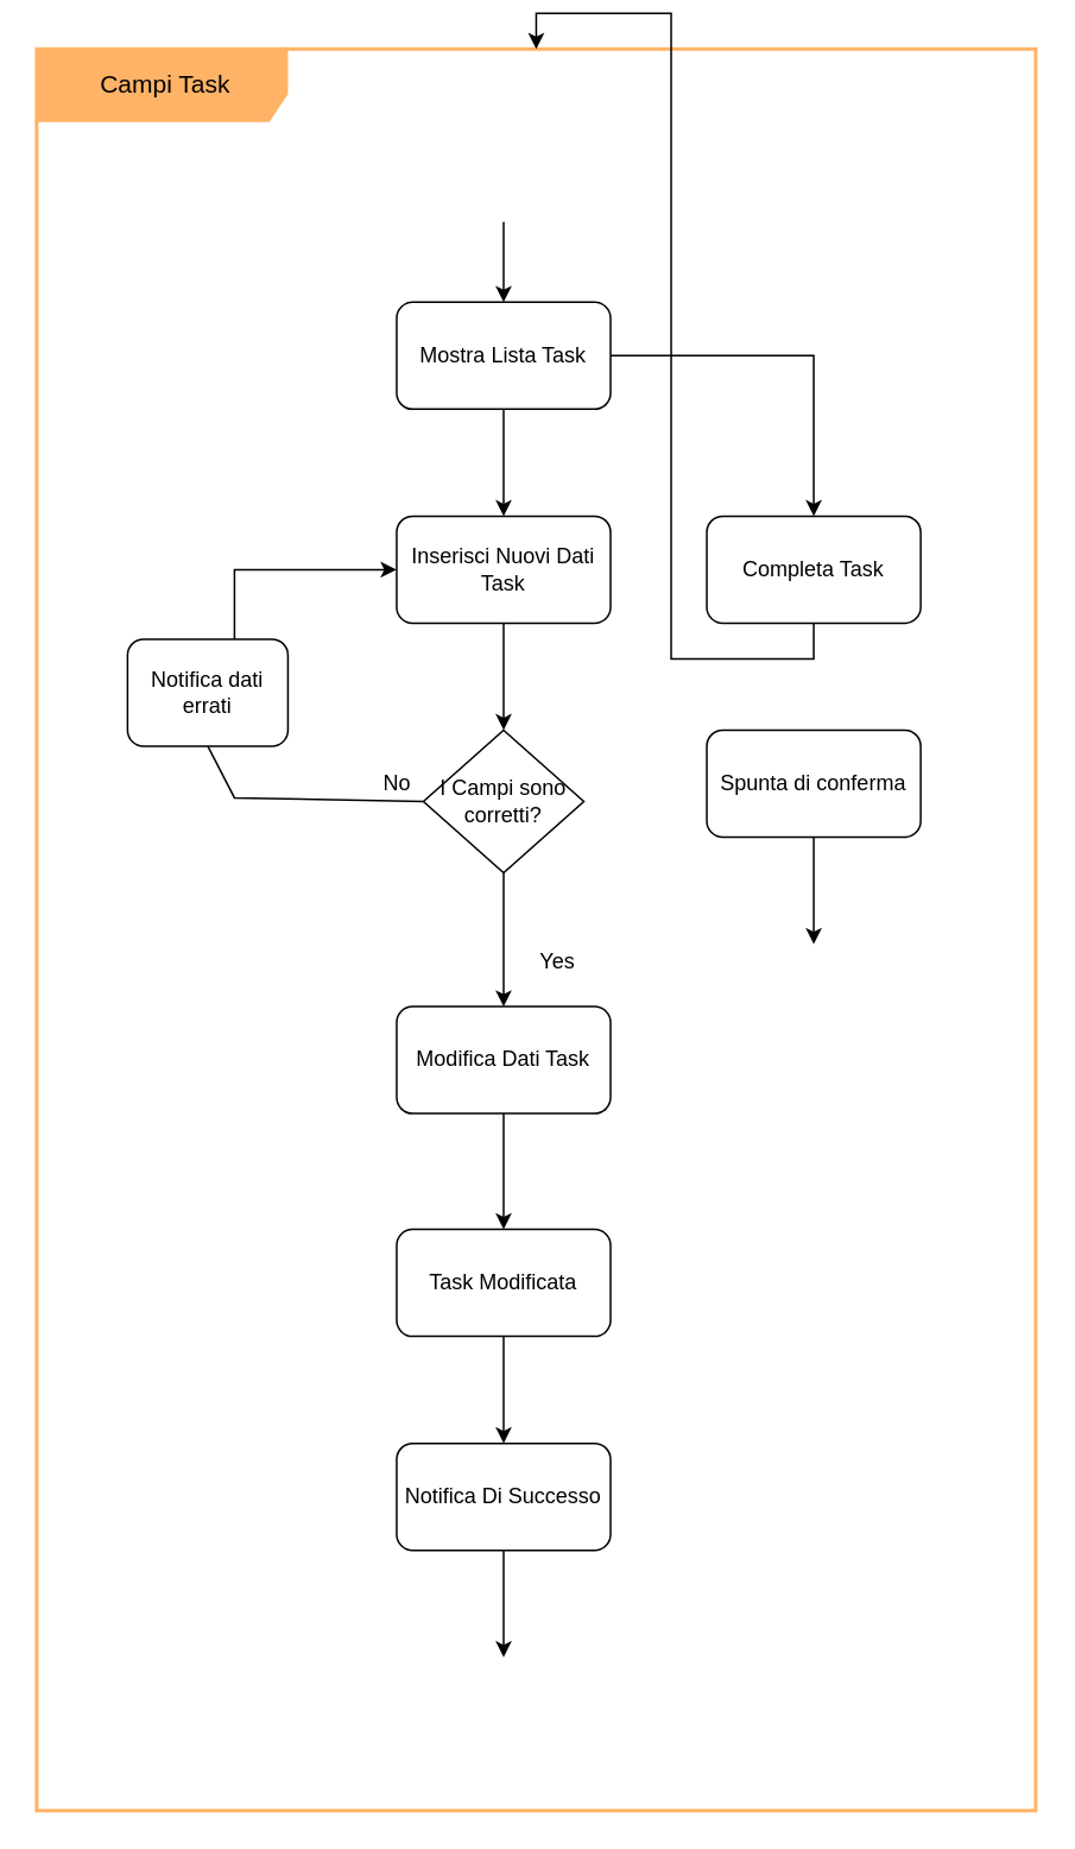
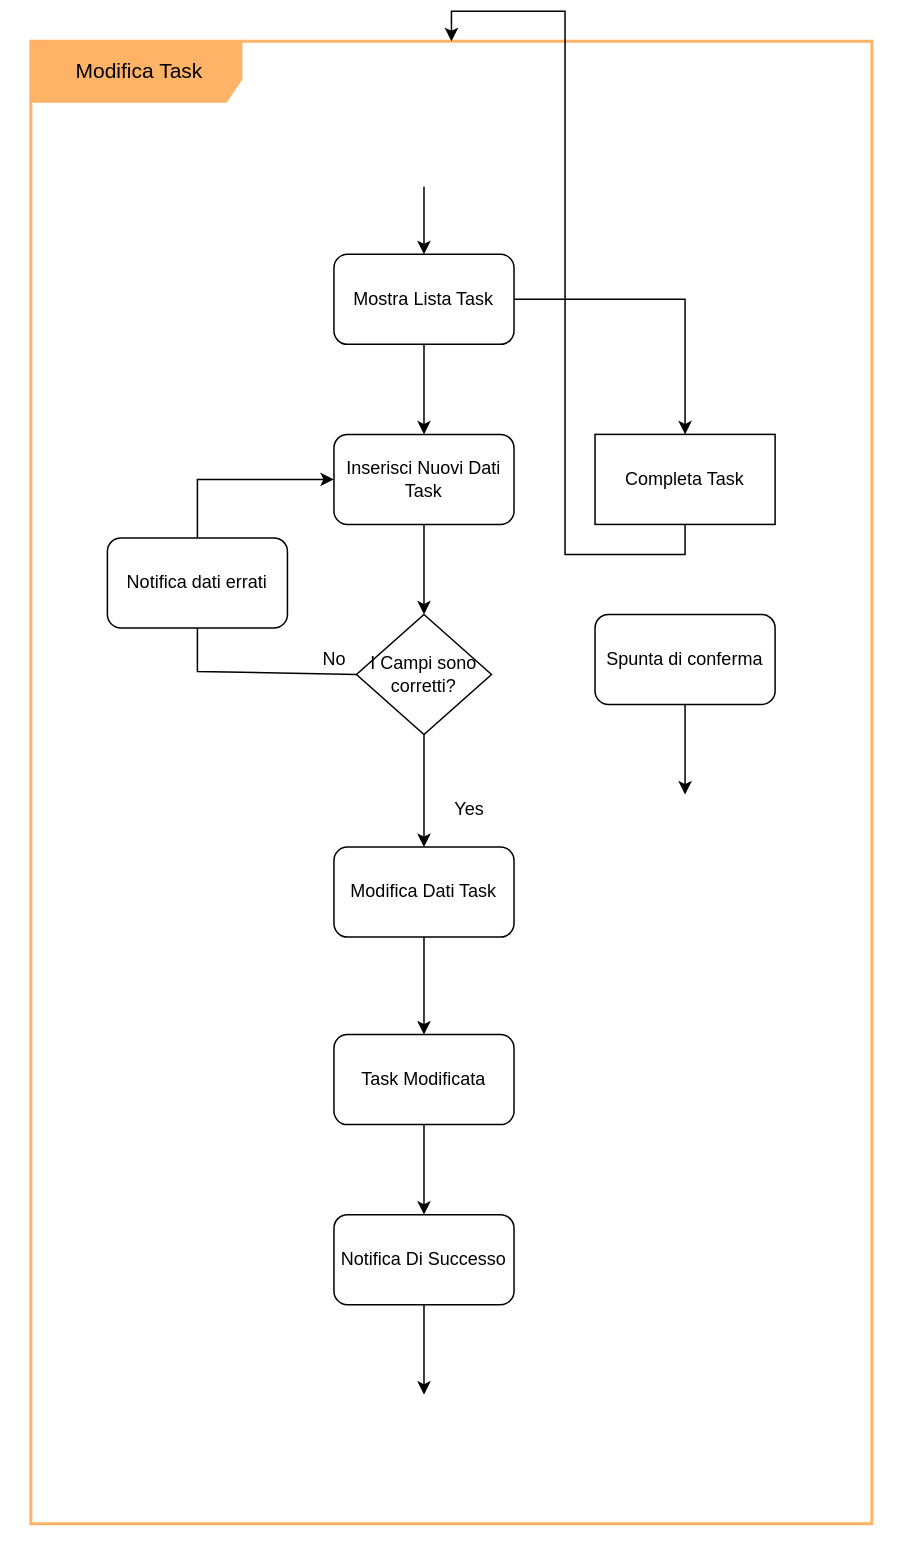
- <mxCell id="19" value="&lt;font style=&quot;font-size: 14px&quot;&gt;Campi Task&lt;/font&gt;" style="shape=umlFrame;whiteSpace=wrap;html=1;width=140;height=40;boundedLbl=1;verticalAlign=middle;align=center;spacingLeft=5;fillColor=#FFB366;strokeColor=#FFB366;strokeWidth=2;" vertex="1" parent="1"><mxGeometry x="20" y="20" width="560.5" height="988" as="geometry" /></mxCell>
+ <mxCell id="19" value="&lt;font style=&quot;font-size: 14px&quot;&gt;Modifica Task&lt;/font&gt;" style="shape=umlFrame;whiteSpace=wrap;html=1;width=140;height=40;boundedLbl=1;verticalAlign=middle;align=center;spacingLeft=5;fillColor=#FFB366;strokeColor=#FFB366;strokeWidth=2;" vertex="1" parent="1"><mxGeometry x="20" y="20" width="560.5" height="988" as="geometry" /></mxCell>
- <mxCell id="21" value="Completa Task" style="rounded=1;whiteSpace=wrap;html=1;" vertex="1" parent="1"><mxGeometry x="396" y="282" width="120" height="60" as="geometry" /></mxCell>
+ <mxCell id="21" value="Completa Task" style="whiteSpace=wrap;html=1;rounded=0;" vertex="1" parent="1"><mxGeometry x="396" y="282" width="120" height="60" as="geometry" /></mxCell>
- <mxCell id="27" value="Notifica dati errati" style="rounded=1;whiteSpace=wrap;html=1;" vertex="1" parent="1"><mxGeometry x="71" y="351" width="90" height="60" as="geometry" /></mxCell>
+ <mxCell id="27" value="Notifica dati errati" style="rounded=1;whiteSpace=wrap;html=1;" vertex="1" parent="1"><mxGeometry x="71" y="351" width="120" height="60" as="geometry" /></mxCell>
